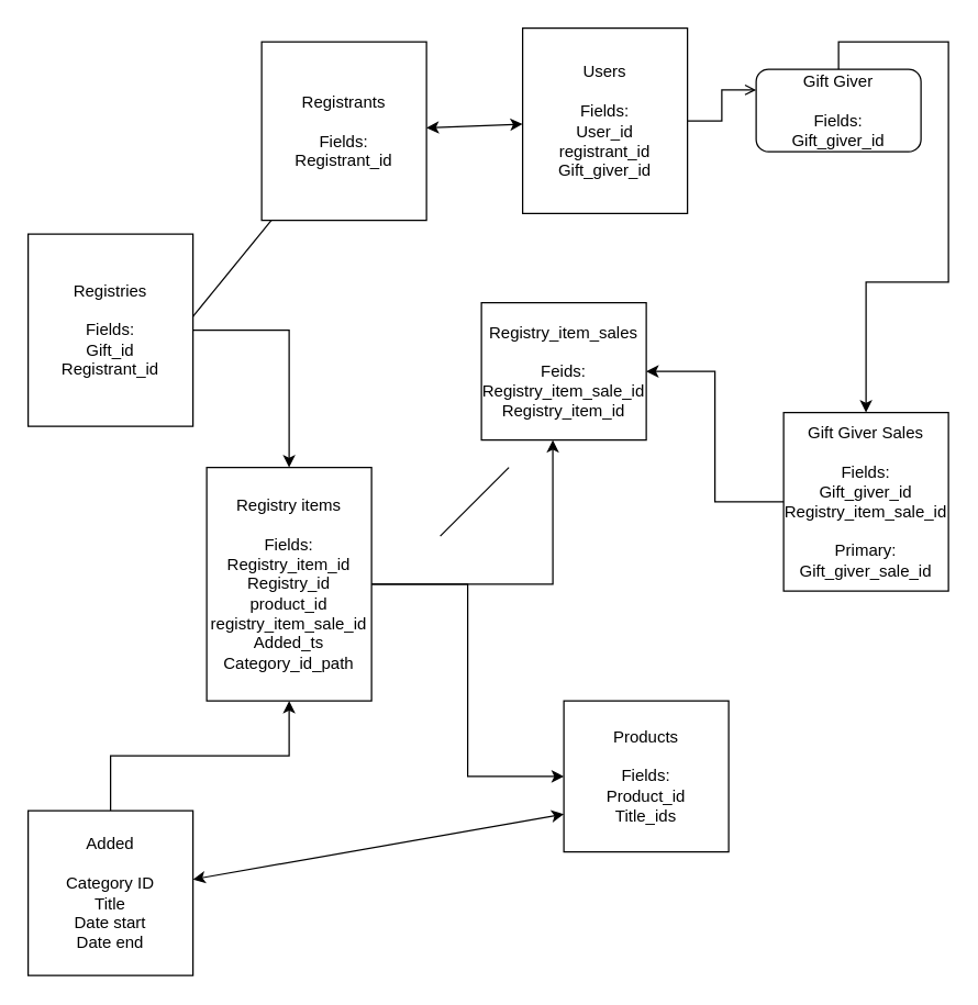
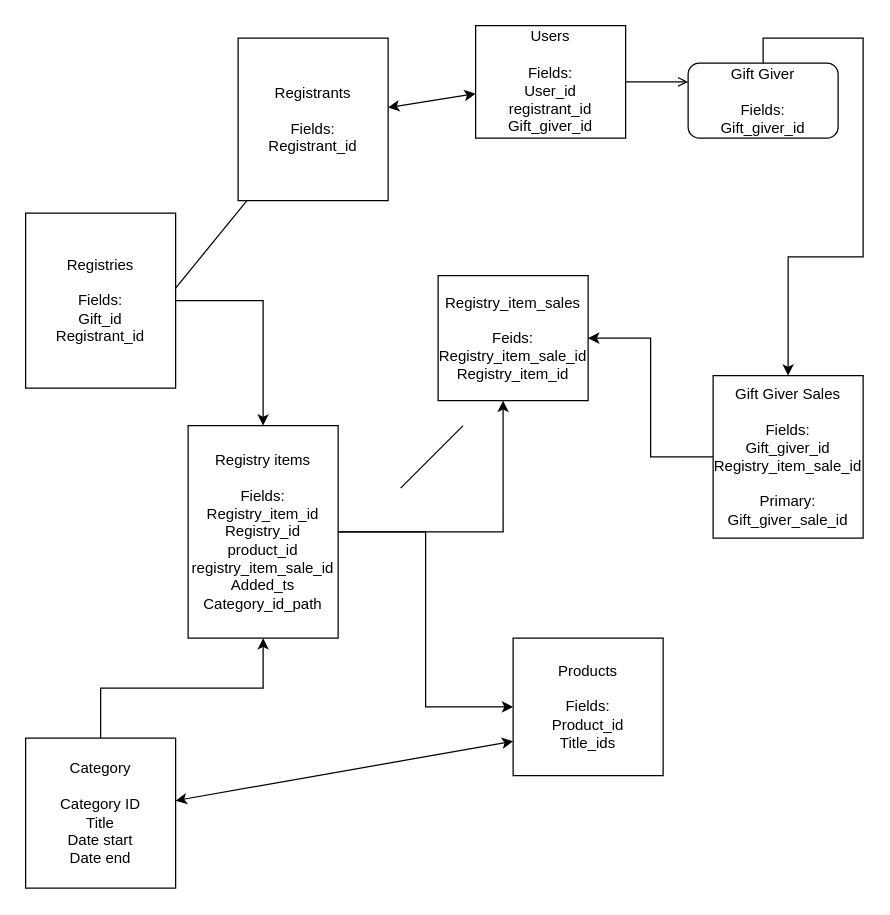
- <mxCell id="16" value="Users&lt;br&gt;&lt;br&gt;Fields:&lt;br&gt;User_id&lt;br&gt;registrant_id&lt;br&gt;Gift_giver_id" style="rounded=0;whiteSpace=wrap;html=1;" vertex="1" parent="1"><mxGeometry x="380" y="20" width="120" height="135" as="geometry" /></mxCell>
+ <mxCell id="16" value="Users&lt;br&gt;&lt;br&gt;Fields:&lt;br&gt;User_id&lt;br&gt;registrant_id&lt;br&gt;Gift_giver_id" style="rounded=0;whiteSpace=wrap;html=1;" vertex="1" parent="1"><mxGeometry x="380" y="20" width="120" height="90" as="geometry" /></mxCell>
- <mxCell id="19" value="Added&lt;br&gt;&lt;br&gt;Category ID&lt;br&gt;Title&lt;br&gt;Date start&lt;br&gt;Date end&lt;br&gt;" style="rounded=0;whiteSpace=wrap;html=1;" vertex="1" parent="1"><mxGeometry x="20" y="590" width="120" height="120" as="geometry" /></mxCell>
+ <mxCell id="19" value="Category&lt;br&gt;&lt;br&gt;Category ID&lt;br&gt;Title&lt;br&gt;Date start&lt;br&gt;Date end&lt;br&gt;" style="rounded=0;whiteSpace=wrap;html=1;" vertex="1" parent="1"><mxGeometry x="20" y="590" width="120" height="120" as="geometry" /></mxCell>
